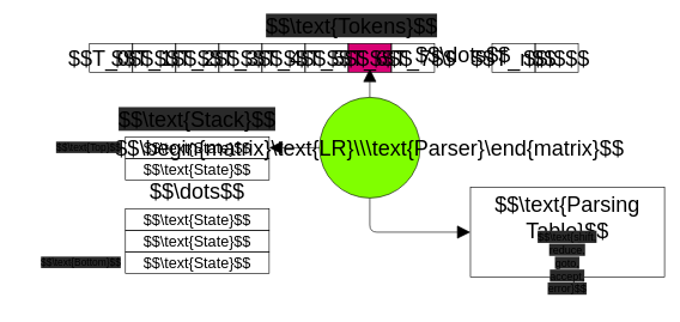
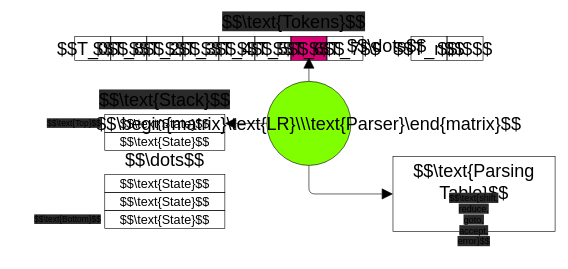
- <mxCell id="4" value="$$T_1$$" style="text;html=1;strokeColor=none;fillColor=none;align=center;verticalAlign=middle;whiteSpace=wrap;rounded=0;fontSize=30;" parent="1" vertex="1"><mxGeometry x="184" y="65" width="60" height="30" as="geometry" /></mxCell>
+ <mxCell id="4" value="$$T_8$$" style="text;html=1;strokeColor=none;fillColor=none;align=center;verticalAlign=middle;whiteSpace=wrap;rounded=0;fontSize=30;" parent="1" vertex="1"><mxGeometry x="184" y="65" width="60" height="30" as="geometry" /></mxCell>
